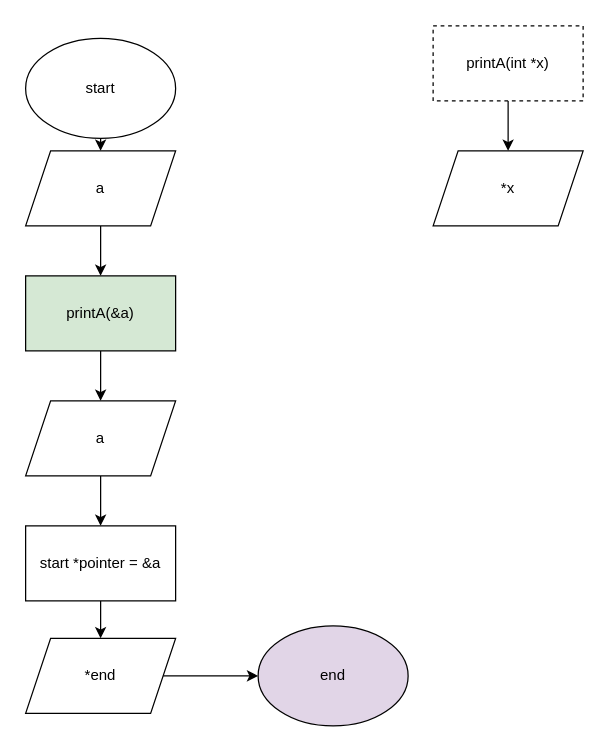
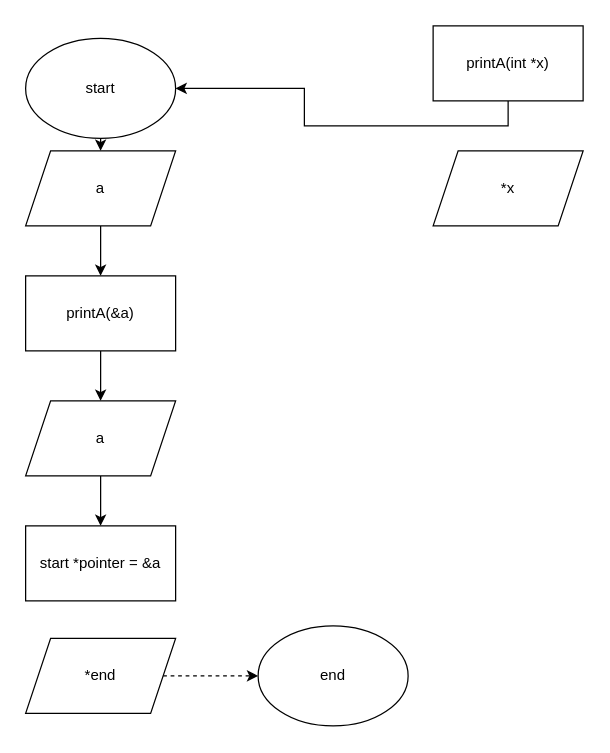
- <mxCell id="7" value="printA(int *x)" style="rounded=0;whiteSpace=wrap;html=1;dashed=1;" parent="1" vertex="1"><mxGeometry x="346" y="20" width="120" height="60" as="geometry" /></mxCell>
+ <mxCell id="7" value="printA(int *x)" style="rounded=0;whiteSpace=wrap;html=1;" parent="1" vertex="1"><mxGeometry x="346" y="20" width="120" height="60" as="geometry" /></mxCell>
- <mxCell id="6" style="edgeStyle=orthogonalEdgeStyle;rounded=0;orthogonalLoop=1;jettySize=auto;html=1;exitX=0.5;exitY=1;exitDx=0;exitDy=0;entryX=0.5;entryY=0;entryDx=0;entryDy=0;" parent="1" source="7" target="8" edge="1"><mxGeometry relative="1" as="geometry" /></mxCell>
+ <mxCell id="6" style="edgeStyle=orthogonalEdgeStyle;rounded=0;orthogonalLoop=1;jettySize=auto;html=1;exitX=0.5;exitY=1;exitDx=0;exitDy=0;" parent="1" source="7" target="3" edge="1"><mxGeometry relative="1" as="geometry" /></mxCell>
- <mxCell id="10" value="printA(&amp;amp;a)" style="rounded=0;whiteSpace=wrap;html=1;fillColor=#d5e8d4;" parent="1" vertex="1"><mxGeometry x="20" y="220" width="120" height="60" as="geometry" /></mxCell>
+ <mxCell id="10" value="printA(&amp;amp;a)" style="rounded=0;whiteSpace=wrap;html=1;" parent="1" vertex="1"><mxGeometry x="20" y="220" width="120" height="60" as="geometry" /></mxCell>
- <mxCell id="13" style="edgeStyle=orthogonalEdgeStyle;rounded=0;orthogonalLoop=1;jettySize=auto;html=1;exitX=0.5;exitY=1;exitDx=0;exitDy=0;entryX=0.5;entryY=0;entryDx=0;entryDy=0;" parent="1" source="14" target="16" edge="1"><mxGeometry relative="1" as="geometry" /></mxCell>
- <mxCell id="15" style="edgeStyle=orthogonalEdgeStyle;rounded=0;orthogonalLoop=1;jettySize=auto;html=1;exitX=1;exitY=0.5;exitDx=0;exitDy=0;entryX=0;entryY=0.5;entryDx=0;entryDy=0;" parent="1" source="16" target="17" edge="1"><mxGeometry relative="1" as="geometry" /></mxCell>
+ <mxCell id="15" style="edgeStyle=orthogonalEdgeStyle;rounded=0;orthogonalLoop=1;jettySize=auto;html=1;exitX=1;exitY=0.5;exitDx=0;exitDy=0;entryX=0;entryY=0.5;entryDx=0;entryDy=0;dashed=1;" parent="1" source="16" target="17" edge="1"><mxGeometry relative="1" as="geometry" /></mxCell>
- <mxCell id="17" value="end" style="ellipse;whiteSpace=wrap;html=1;fillColor=#e1d5e7;" parent="1" vertex="1"><mxGeometry x="206" y="500" width="120" height="80" as="geometry" /></mxCell>
+ <mxCell id="17" value="end" style="ellipse;whiteSpace=wrap;html=1;" parent="1" vertex="1"><mxGeometry x="206" y="500" width="120" height="80" as="geometry" /></mxCell>
